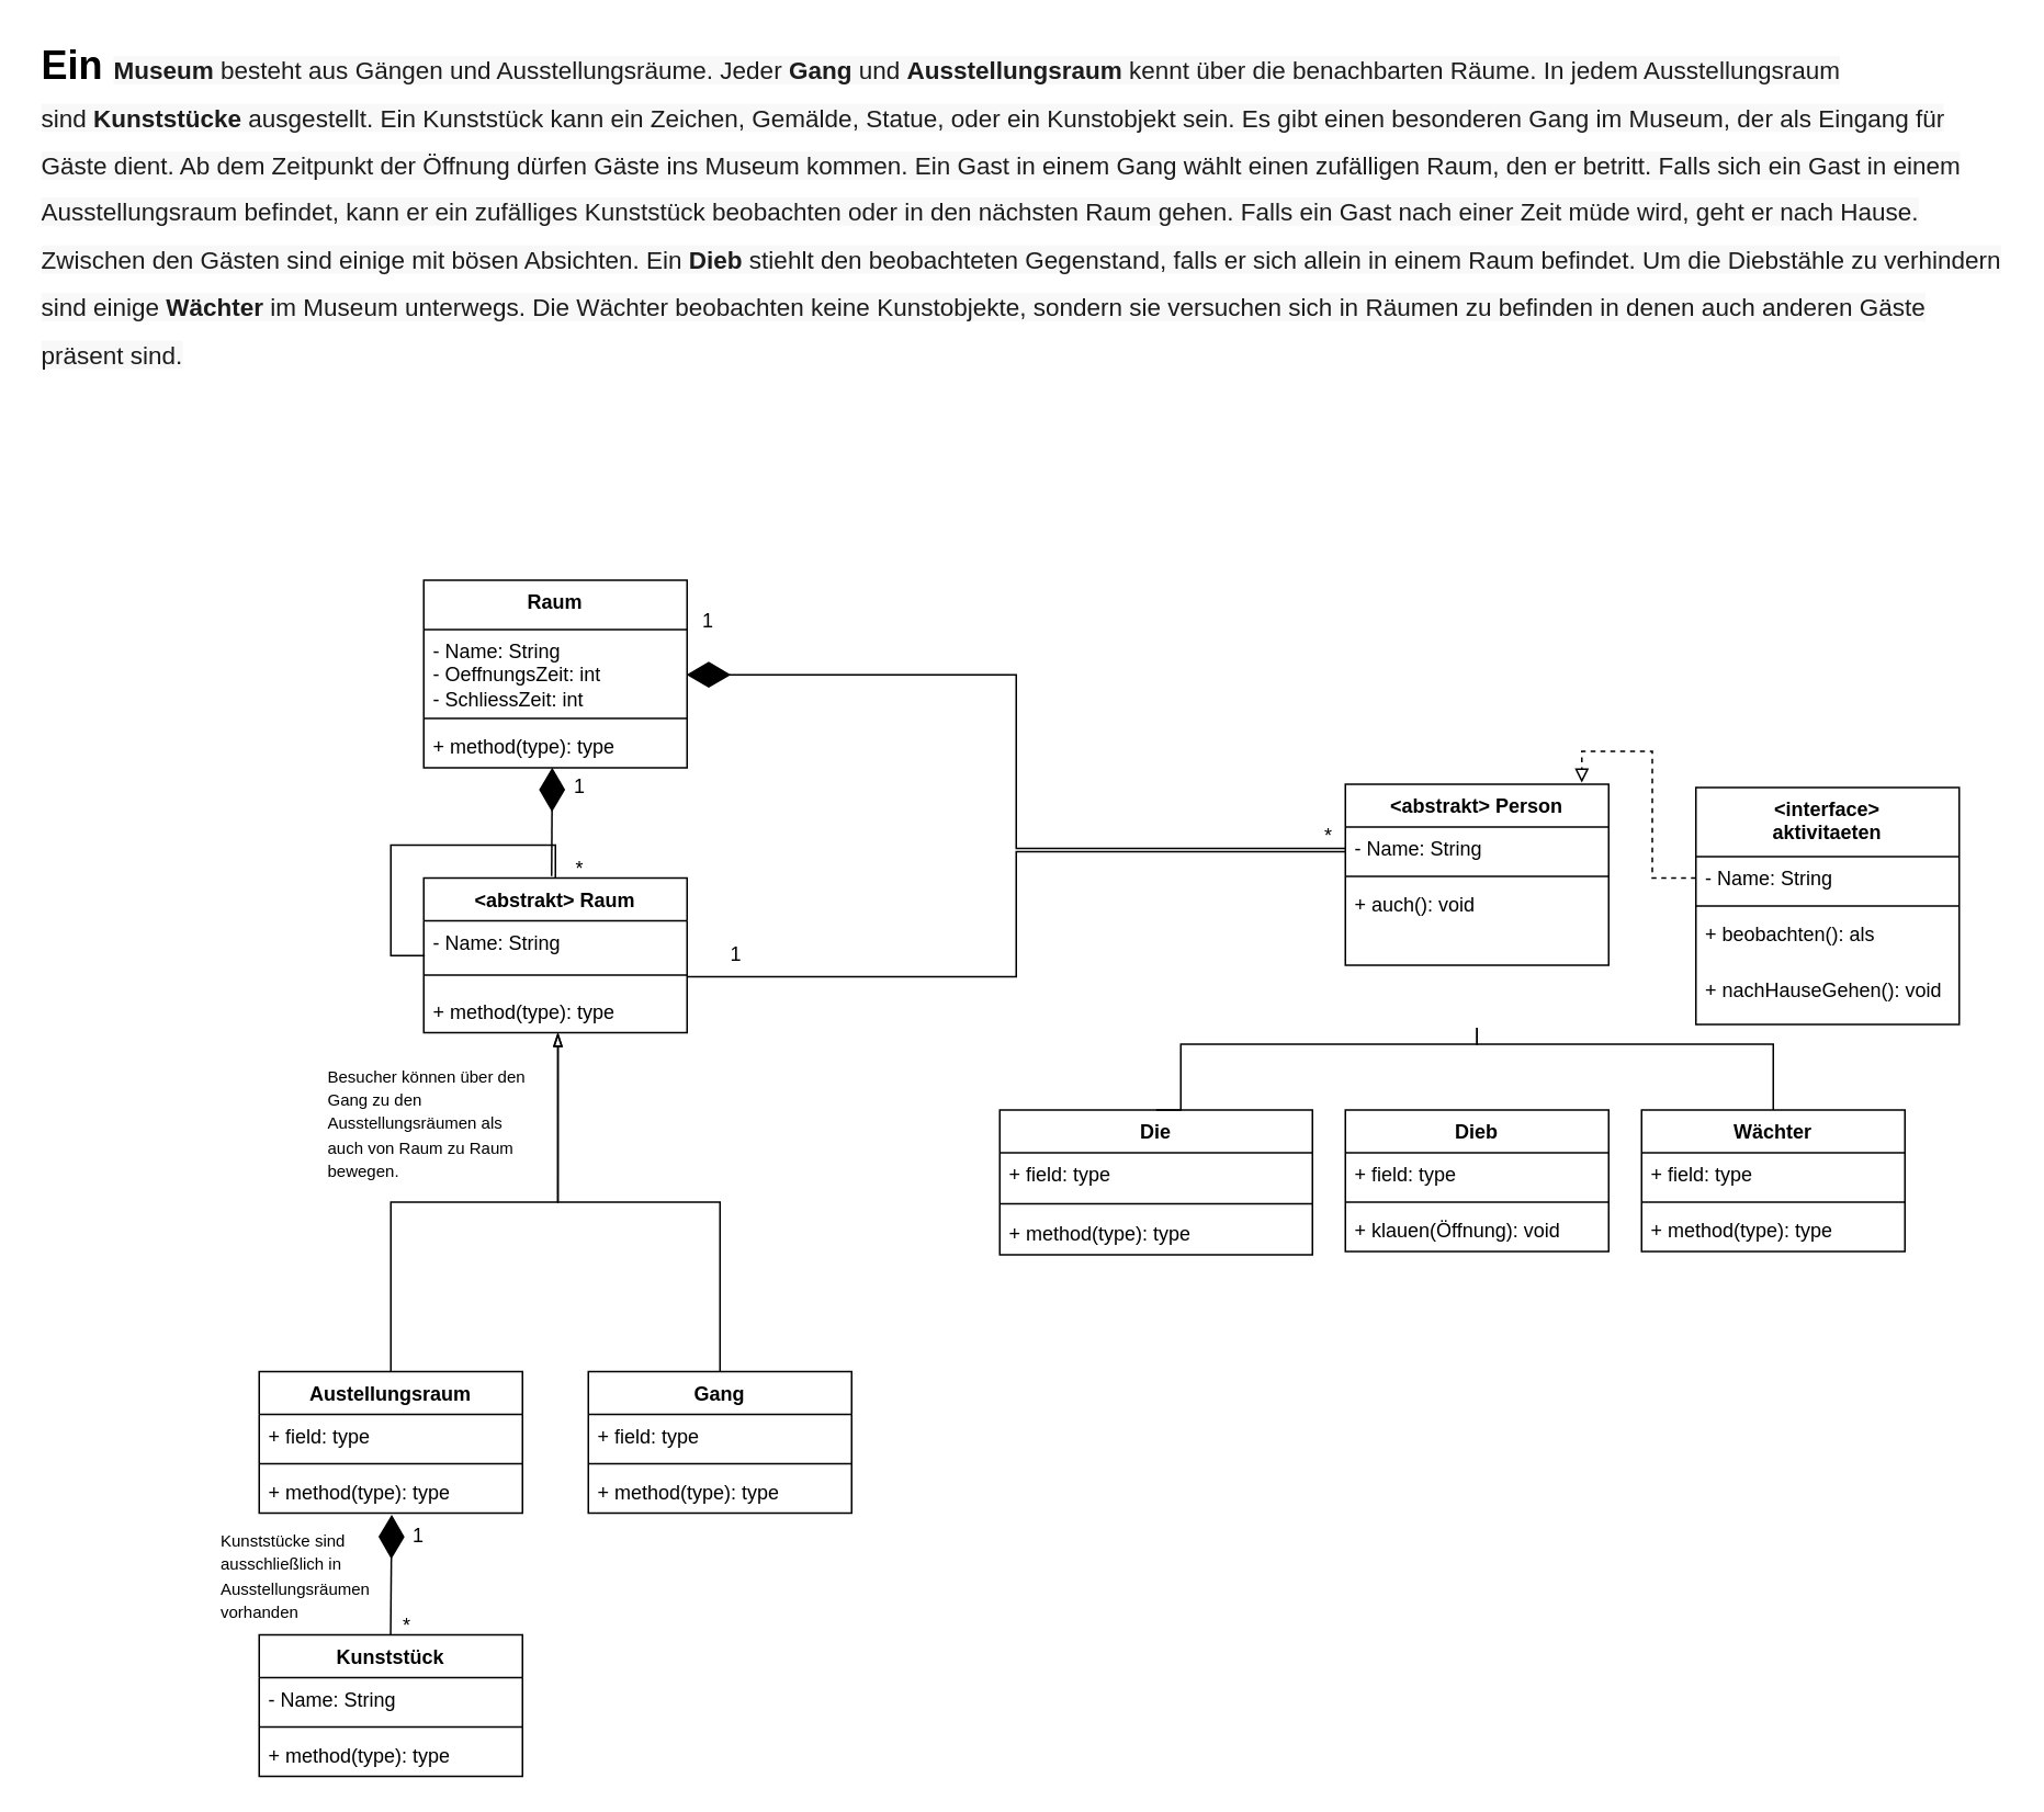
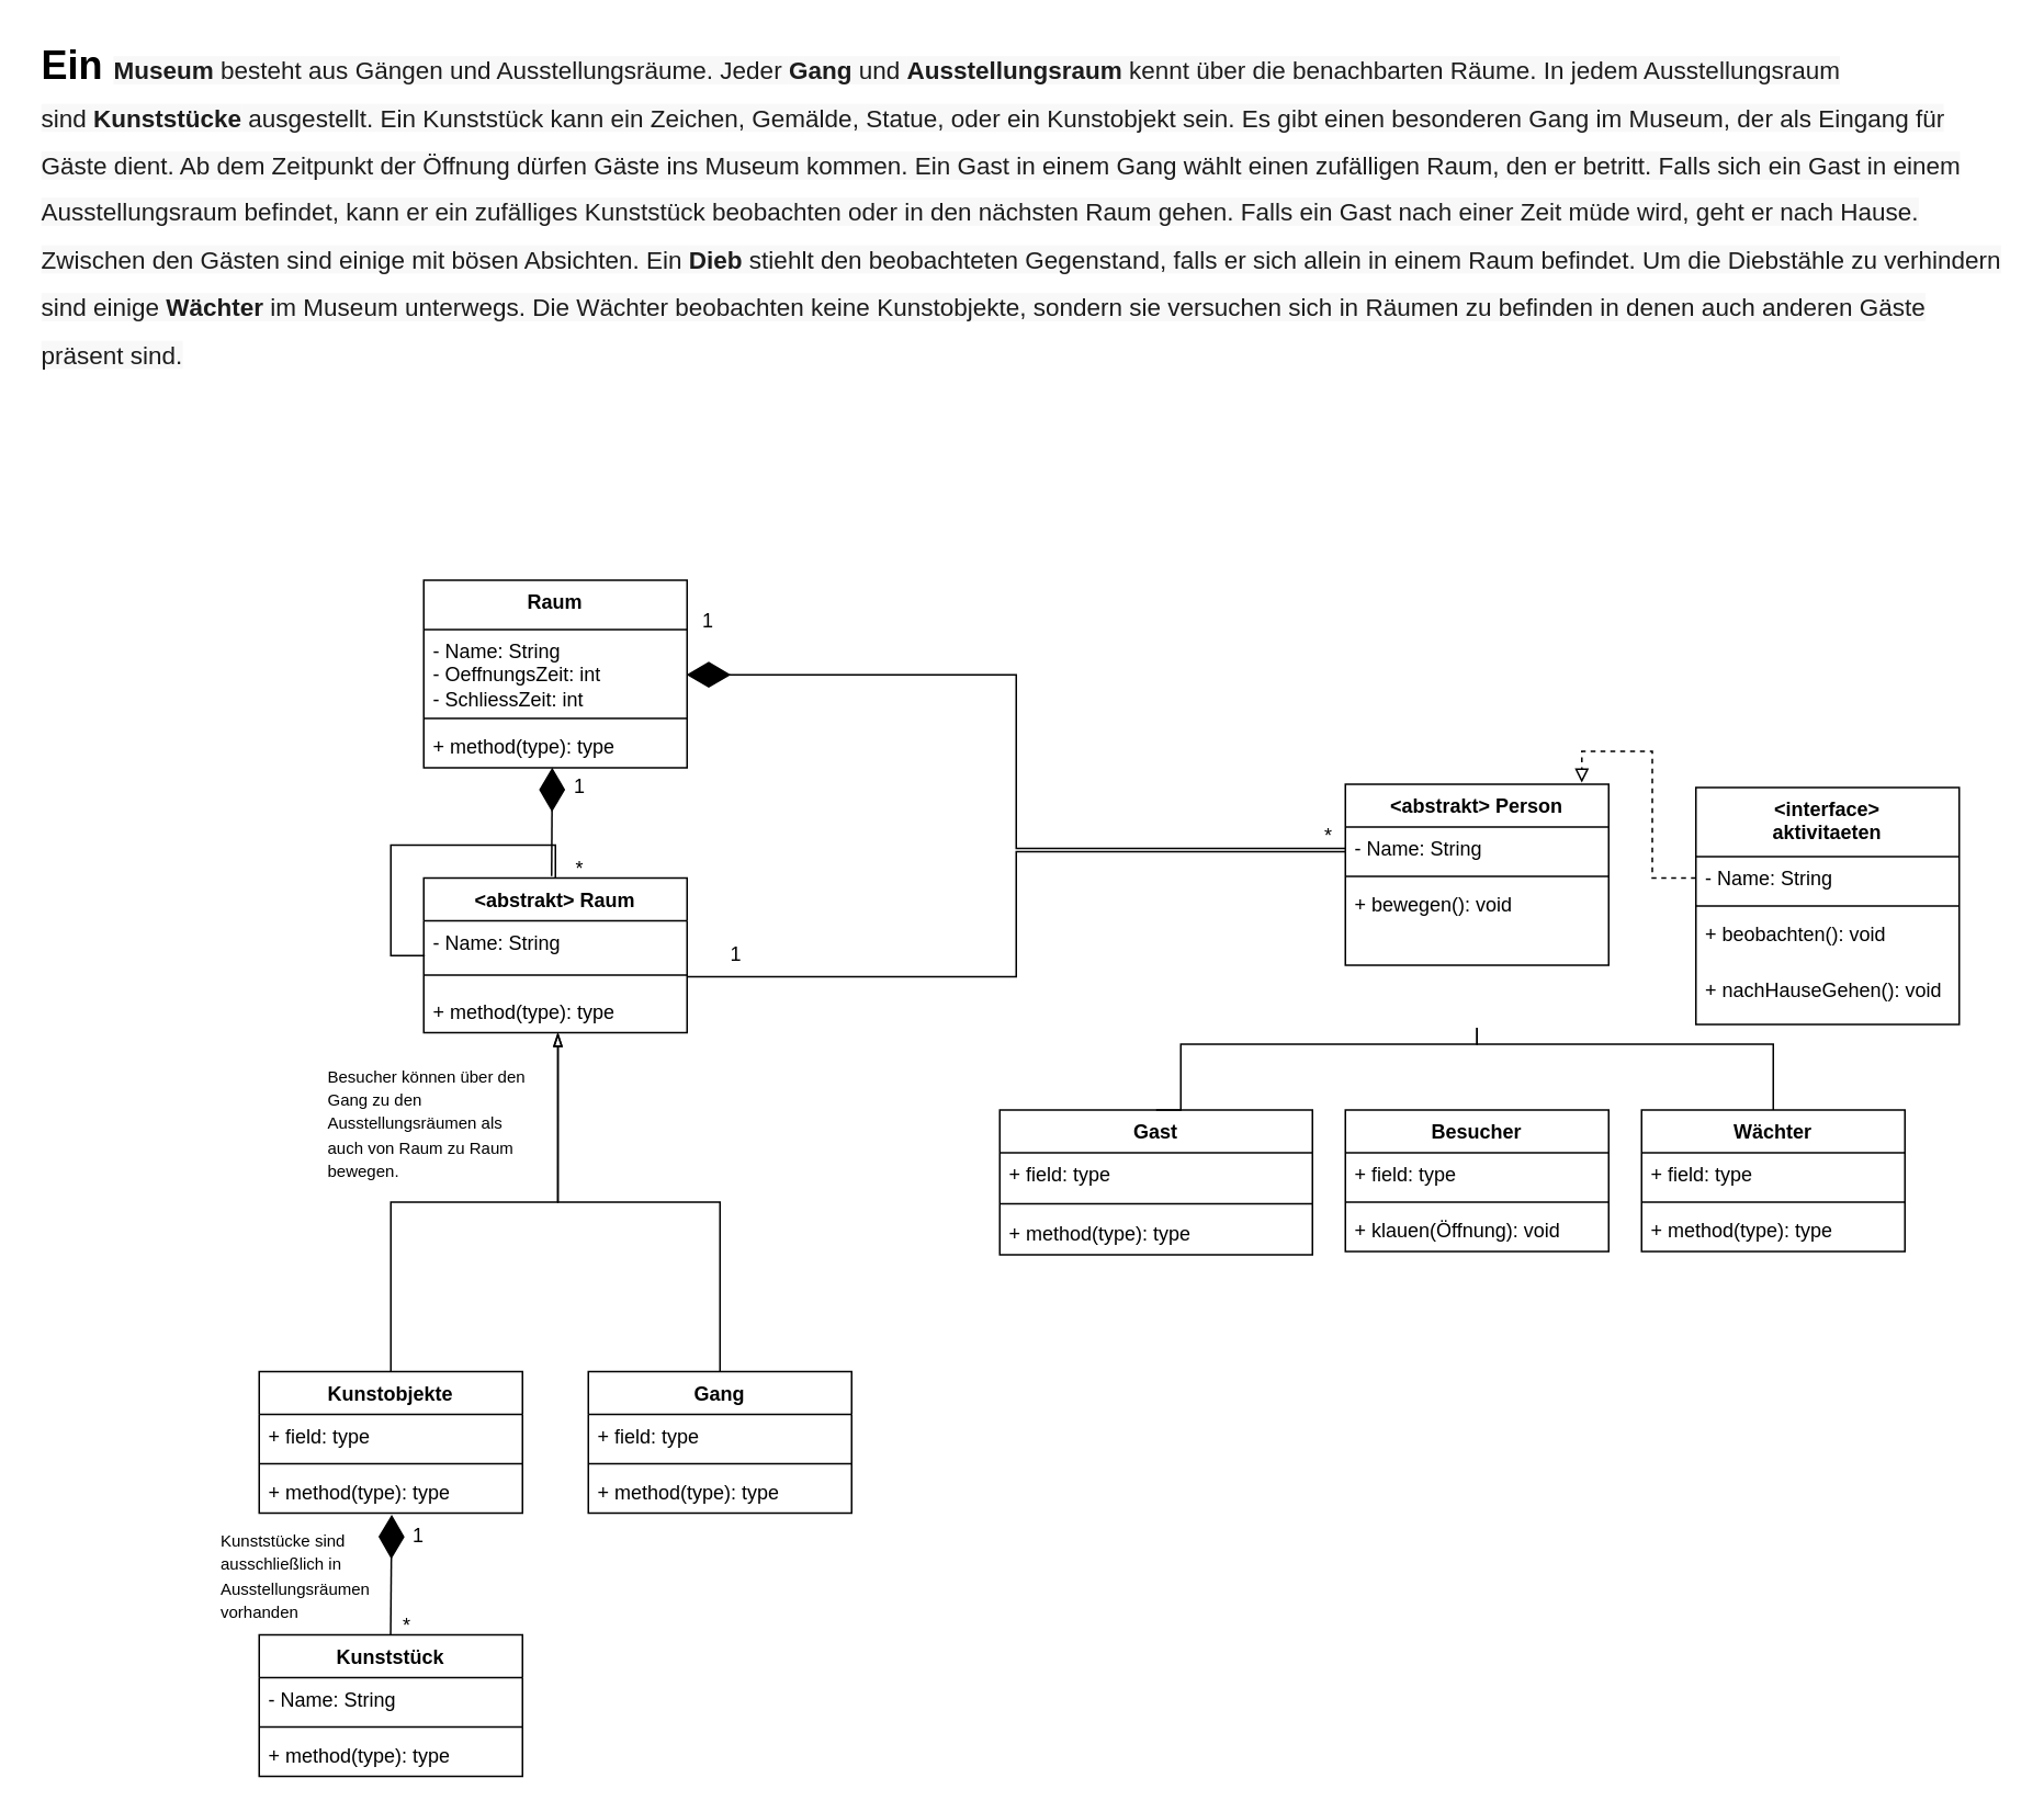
- <mxCell id="34" value="+ auch(): void" style="text;strokeColor=none;fillColor=none;align=left;verticalAlign=top;spacingLeft=4;spacingRight=4;overflow=hidden;rotatable=0;points=[[0,0.5],[1,0.5]];portConstraint=eastwest;whiteSpace=wrap;html=1;" parent="31" vertex="1"><mxGeometry y="60" width="160" height="50" as="geometry" /></mxCell>
+ <mxCell id="34" value="+ bewegen(): void" style="text;strokeColor=none;fillColor=none;align=left;verticalAlign=top;spacingLeft=4;spacingRight=4;overflow=hidden;rotatable=0;points=[[0,0.5],[1,0.5]];portConstraint=eastwest;whiteSpace=wrap;html=1;" parent="31" vertex="1"><mxGeometry y="60" width="160" height="50" as="geometry" /></mxCell>
- <mxCell id="60" value="+ beobachten(): als" style="text;strokeColor=none;fillColor=none;align=left;verticalAlign=top;spacingLeft=4;spacingRight=4;overflow=hidden;rotatable=0;points=[[0,0.5],[1,0.5]];portConstraint=eastwest;whiteSpace=wrap;html=1;" vertex="1" parent="57"><mxGeometry y="76" width="160" height="34" as="geometry" /></mxCell>
+ <mxCell id="60" value="+ beobachten(): void" style="text;strokeColor=none;fillColor=none;align=left;verticalAlign=top;spacingLeft=4;spacingRight=4;overflow=hidden;rotatable=0;points=[[0,0.5],[1,0.5]];portConstraint=eastwest;whiteSpace=wrap;html=1;" vertex="1" parent="57"><mxGeometry y="76" width="160" height="34" as="geometry" /></mxCell>
- <mxCell id="19" value="Die" style="swimlane;fontStyle=1;align=center;verticalAlign=top;childLayout=stackLayout;horizontal=1;startSize=26;horizontalStack=0;resizeParent=1;resizeParentMax=0;resizeLast=0;collapsible=1;marginBottom=0;whiteSpace=wrap;html=1;" parent="1" vertex="1"><mxGeometry x="607" y="674" width="190" height="88" as="geometry" /></mxCell>
+ <mxCell id="19" value="Gast" style="swimlane;fontStyle=1;align=center;verticalAlign=top;childLayout=stackLayout;horizontal=1;startSize=26;horizontalStack=0;resizeParent=1;resizeParentMax=0;resizeLast=0;collapsible=1;marginBottom=0;whiteSpace=wrap;html=1;" parent="1" vertex="1"><mxGeometry x="607" y="674" width="190" height="88" as="geometry" /></mxCell>
- <mxCell id="23" value="Dieb" style="swimlane;fontStyle=1;align=center;verticalAlign=top;childLayout=stackLayout;horizontal=1;startSize=26;horizontalStack=0;resizeParent=1;resizeParentMax=0;resizeLast=0;collapsible=1;marginBottom=0;whiteSpace=wrap;html=1;" parent="1" vertex="1"><mxGeometry x="817" y="674" width="160" height="86" as="geometry" /></mxCell>
+ <mxCell id="23" value="Besucher" style="swimlane;fontStyle=1;align=center;verticalAlign=top;childLayout=stackLayout;horizontal=1;startSize=26;horizontalStack=0;resizeParent=1;resizeParentMax=0;resizeLast=0;collapsible=1;marginBottom=0;whiteSpace=wrap;html=1;" parent="1" vertex="1"><mxGeometry x="817" y="674" width="160" height="86" as="geometry" /></mxCell>
- <mxCell id="11" value="Austellungsraum" style="swimlane;fontStyle=1;align=center;verticalAlign=top;childLayout=stackLayout;horizontal=1;startSize=26;horizontalStack=0;resizeParent=1;resizeParentMax=0;resizeLast=0;collapsible=1;marginBottom=0;whiteSpace=wrap;html=1;" parent="1" vertex="1"><mxGeometry x="157" y="833" width="160" height="86" as="geometry" /></mxCell>
+ <mxCell id="11" value="Kunstobjekte" style="swimlane;fontStyle=1;align=center;verticalAlign=top;childLayout=stackLayout;horizontal=1;startSize=26;horizontalStack=0;resizeParent=1;resizeParentMax=0;resizeLast=0;collapsible=1;marginBottom=0;whiteSpace=wrap;html=1;" parent="1" vertex="1"><mxGeometry x="157" y="833" width="160" height="86" as="geometry" /></mxCell>
